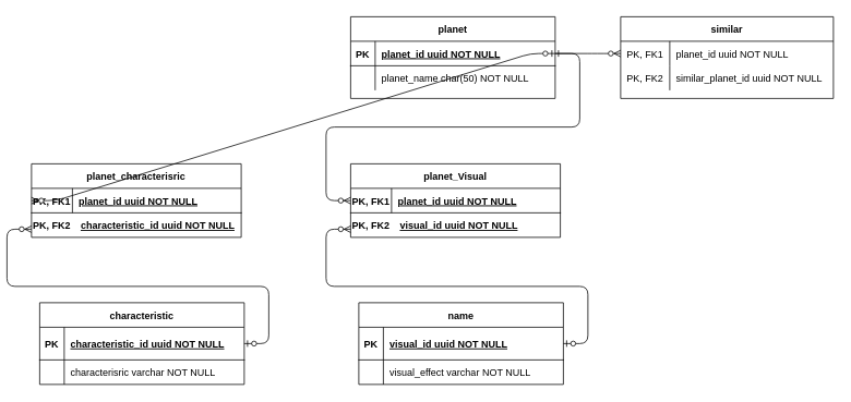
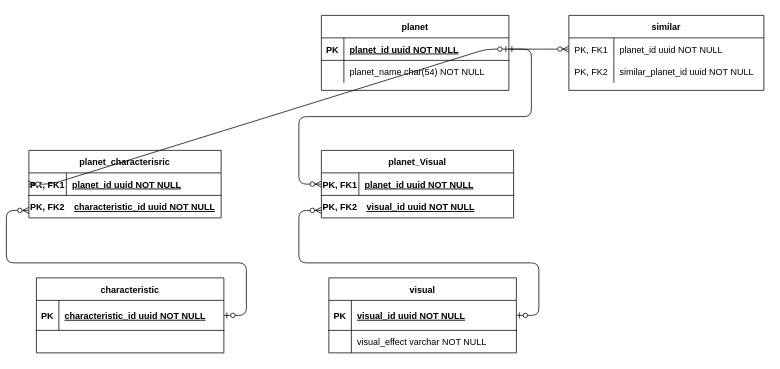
- <mxCell id="36" value="planet_name char(50) NOT NULL" style="shape=partialRectangle;overflow=hidden;connectable=0;fillColor=none;top=0;left=0;bottom=0;right=0;align=left;spacingLeft=6;" parent="34" vertex="1"><mxGeometry x="30" width="220" height="30" as="geometry" /></mxCell>
+ <mxCell id="36" value="planet_name char(54) NOT NULL" style="shape=partialRectangle;overflow=hidden;connectable=0;fillColor=none;top=0;left=0;bottom=0;right=0;align=left;spacingLeft=6;" parent="34" vertex="1"><mxGeometry x="30" width="220" height="30" as="geometry" /></mxCell>
- <mxCell id="37" value="name" style="shape=table;startSize=30;container=1;collapsible=1;childLayout=tableLayout;fixedRows=1;rowLines=0;fontStyle=1;align=center;resizeLast=1;" parent="1" vertex="1"><mxGeometry x="430" y="370" width="250" height="100" as="geometry" /></mxCell>
+ <mxCell id="37" value="visual" style="shape=table;startSize=30;container=1;collapsible=1;childLayout=tableLayout;fixedRows=1;rowLines=0;fontStyle=1;align=center;resizeLast=1;" parent="1" vertex="1"><mxGeometry x="430" y="370" width="250" height="100" as="geometry" /></mxCell>
- <mxCell id="50" value="characterisric varchar NOT NULL" style="shape=partialRectangle;overflow=hidden;connectable=0;fillColor=none;top=0;left=0;bottom=0;right=0;align=left;spacingLeft=6;" vertex="1" parent="48"><mxGeometry x="30" width="220" height="30" as="geometry" /></mxCell>
